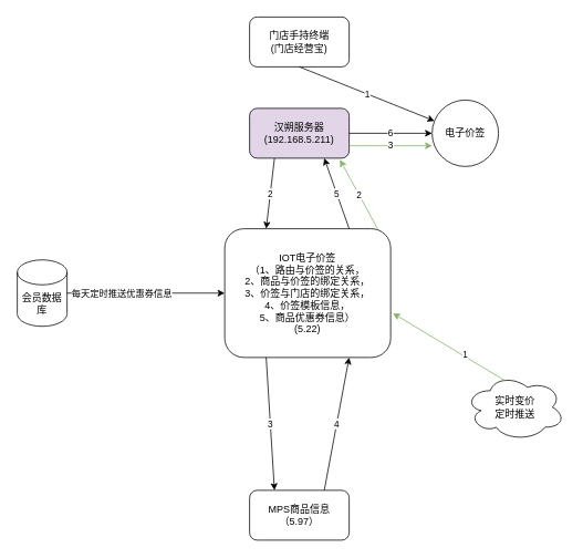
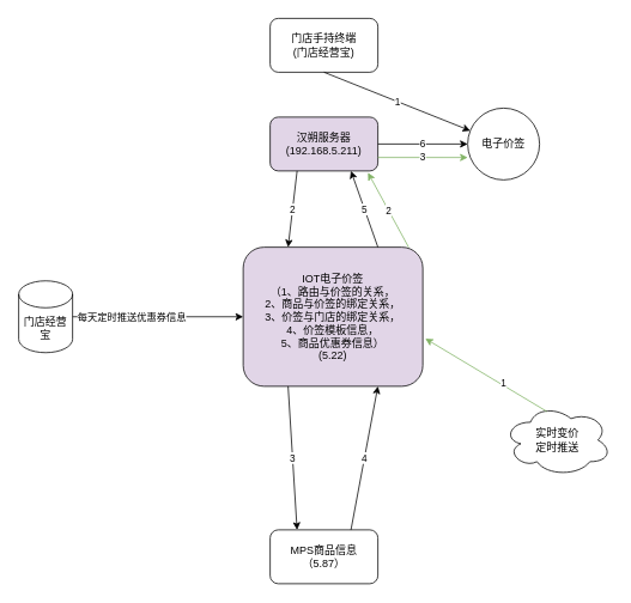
- <mxCell id="5" value="&lt;div&gt;IOT电子价签&lt;/div&gt;&lt;div&gt;（1、路由与价签的关系，&lt;/div&gt;&lt;div&gt;2、商品与价签的绑定关系，&lt;/div&gt;&lt;div&gt;3、价签与门店的绑定关系，&lt;/div&gt;&lt;div&gt;4、价签模板信息，&lt;/div&gt;&lt;div&gt;5、商品优惠券信息）&lt;/div&gt;(5.22)" style="rounded=1;whiteSpace=wrap;html=1;" parent="1" vertex="1"><mxGeometry x="270" y="275" width="200" height="155" as="geometry" /></mxCell>
+ <mxCell id="5" value="&lt;div&gt;IOT电子价签&lt;/div&gt;&lt;div&gt;（1、路由与价签的关系，&lt;/div&gt;&lt;div&gt;2、商品与价签的绑定关系，&lt;/div&gt;&lt;div&gt;3、价签与门店的绑定关系，&lt;/div&gt;&lt;div&gt;4、价签模板信息，&lt;/div&gt;&lt;div&gt;5、商品优惠券信息）&lt;/div&gt;(5.22)" style="rounded=1;whiteSpace=wrap;html=1;fillColor=#e1d5e7;" parent="1" vertex="1"><mxGeometry x="270" y="275" width="200" height="155" as="geometry" /></mxCell>
- <mxCell id="18" value="会员数据库" style="shape=cylinder3;whiteSpace=wrap;html=1;boundedLbl=1;backgroundOutline=1;size=15;fontColor=#000000;" vertex="1" parent="1"><mxGeometry x="20" y="312.5" width="60" height="80" as="geometry" /></mxCell>
+ <mxCell id="18" value="门店经营宝" style="shape=cylinder3;whiteSpace=wrap;html=1;boundedLbl=1;backgroundOutline=1;size=15;fontColor=#000000;" vertex="1" parent="1"><mxGeometry x="20" y="312.5" width="60" height="80" as="geometry" /></mxCell>
- <mxCell id="8" value="MPS商品信息&lt;br&gt;（5.97）" style="rounded=1;whiteSpace=wrap;html=1;" parent="1" vertex="1"><mxGeometry x="300" y="590" width="120" height="60" as="geometry" /></mxCell>
+ <mxCell id="8" value="MPS商品信息&lt;br&gt;（5.87）" style="rounded=1;whiteSpace=wrap;html=1;" parent="1" vertex="1"><mxGeometry x="300" y="590" width="120" height="60" as="geometry" /></mxCell>
